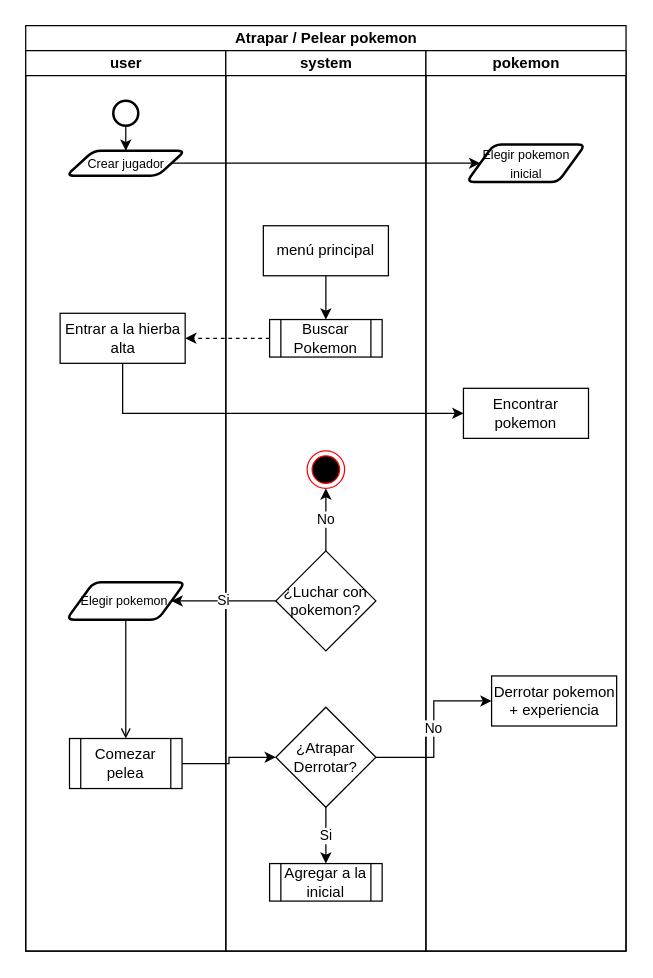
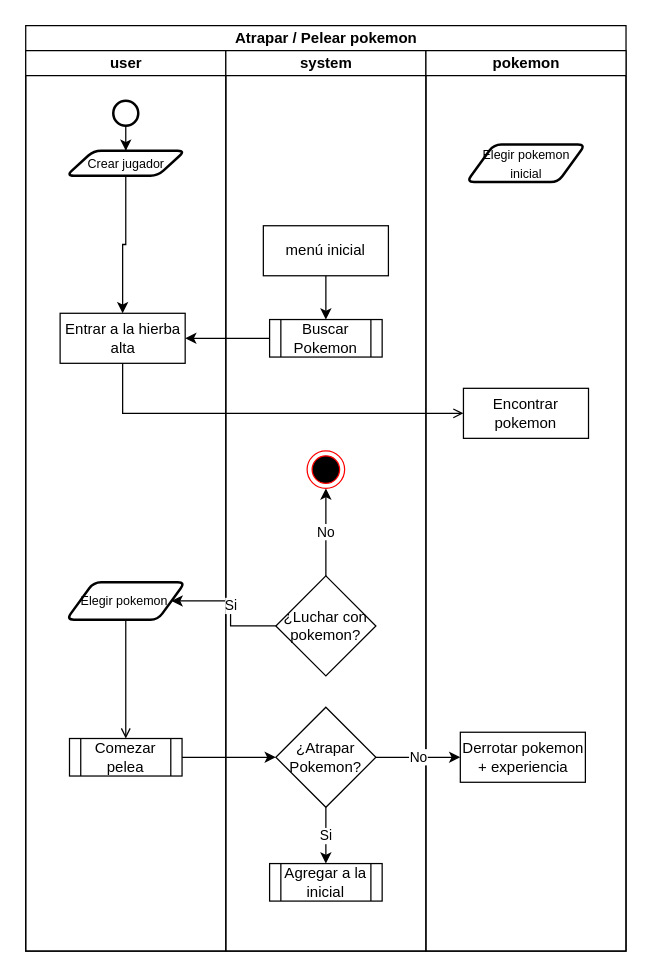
- <mxCell id="25" style="edgeStyle=orthogonalEdgeStyle;rounded=0;orthogonalLoop=1;jettySize=auto;html=1;" parent="2" source="6" target="22" edge="1"><mxGeometry relative="1" as="geometry" /></mxCell>
+ <mxCell id="25" style="edgeStyle=orthogonalEdgeStyle;rounded=0;orthogonalLoop=1;jettySize=auto;html=1;" parent="2" source="6" target="7" edge="1"><mxGeometry relative="1" as="geometry" /></mxCell>
- <mxCell id="13" value="menú principal" style="rounded=0;whiteSpace=wrap;html=1;" parent="11" vertex="1"><mxGeometry x="30" y="140" width="100" height="40" as="geometry" /></mxCell>
+ <mxCell id="13" value="menú inicial" style="rounded=0;whiteSpace=wrap;html=1;" parent="11" vertex="1"><mxGeometry x="30" y="140" width="100" height="40" as="geometry" /></mxCell>
- <mxCell id="26" style="edgeStyle=orthogonalEdgeStyle;rounded=0;orthogonalLoop=1;jettySize=auto;html=1;dashed=1;" edge="1" parent="2" source="14" target="7"><mxGeometry relative="1" as="geometry" /></mxCell>
+ <mxCell id="26" style="edgeStyle=orthogonalEdgeStyle;rounded=0;orthogonalLoop=1;jettySize=auto;html=1;" edge="1" parent="2" source="14" target="7"><mxGeometry relative="1" as="geometry" /></mxCell>
- <mxCell id="27" style="edgeStyle=orthogonalEdgeStyle;rounded=0;orthogonalLoop=1;jettySize=auto;html=1;" edge="1" parent="2" source="7" target="23"><mxGeometry relative="1" as="geometry"><Array as="points"><mxPoint x="78" y="310" /></Array></mxGeometry></mxCell>
+ <mxCell id="27" style="edgeStyle=orthogonalEdgeStyle;rounded=0;orthogonalLoop=1;jettySize=auto;html=1;endArrow=open;" edge="1" parent="2" source="7" target="23"><mxGeometry relative="1" as="geometry"><Array as="points"><mxPoint x="78" y="310" /></Array></mxGeometry></mxCell>
- <mxCell id="16" value="¿Luchar con pokemon?" style="rhombus;whiteSpace=wrap;html=1;" vertex="1" parent="11"><mxGeometry x="40" y="400" width="80" height="80" as="geometry" /></mxCell>
+ <mxCell id="16" value="¿Luchar con pokemon?" style="rhombus;whiteSpace=wrap;html=1;" vertex="1" parent="11"><mxGeometry x="40" y="420" width="80" height="80" as="geometry" /></mxCell>
- <mxCell id="24" value="Derrotar pokemon&lt;br&gt;+ experiencia" style="rounded=0;whiteSpace=wrap;html=1;" vertex="1" parent="21"><mxGeometry x="52.5" y="500" width="100" height="40" as="geometry" /></mxCell>
+ <mxCell id="24" value="Derrotar pokemon&lt;br&gt;+ experiencia" style="rounded=0;whiteSpace=wrap;html=1;" vertex="1" parent="21"><mxGeometry x="27.5" y="545" width="100" height="40" as="geometry" /></mxCell>
- <mxCell id="19" value="¿Atrapar Derrotar?" style="rhombus;whiteSpace=wrap;html=1;" vertex="1" parent="11"><mxGeometry x="40" y="525" width="80" height="80" as="geometry" /></mxCell>
+ <mxCell id="19" value="¿Atrapar Pokemon?" style="rhombus;whiteSpace=wrap;html=1;" vertex="1" parent="11"><mxGeometry x="40" y="525" width="80" height="80" as="geometry" /></mxCell>
- <mxCell id="10" value="Comezar pelea" style="shape=process;whiteSpace=wrap;html=1;backgroundOutline=1;" vertex="1" parent="3"><mxGeometry x="35" y="550" width="90" height="40" as="geometry" /></mxCell>
+ <mxCell id="10" value="Comezar pelea" style="shape=process;whiteSpace=wrap;html=1;backgroundOutline=1;" vertex="1" parent="3"><mxGeometry x="35" y="550" width="90" height="30" as="geometry" /></mxCell>
